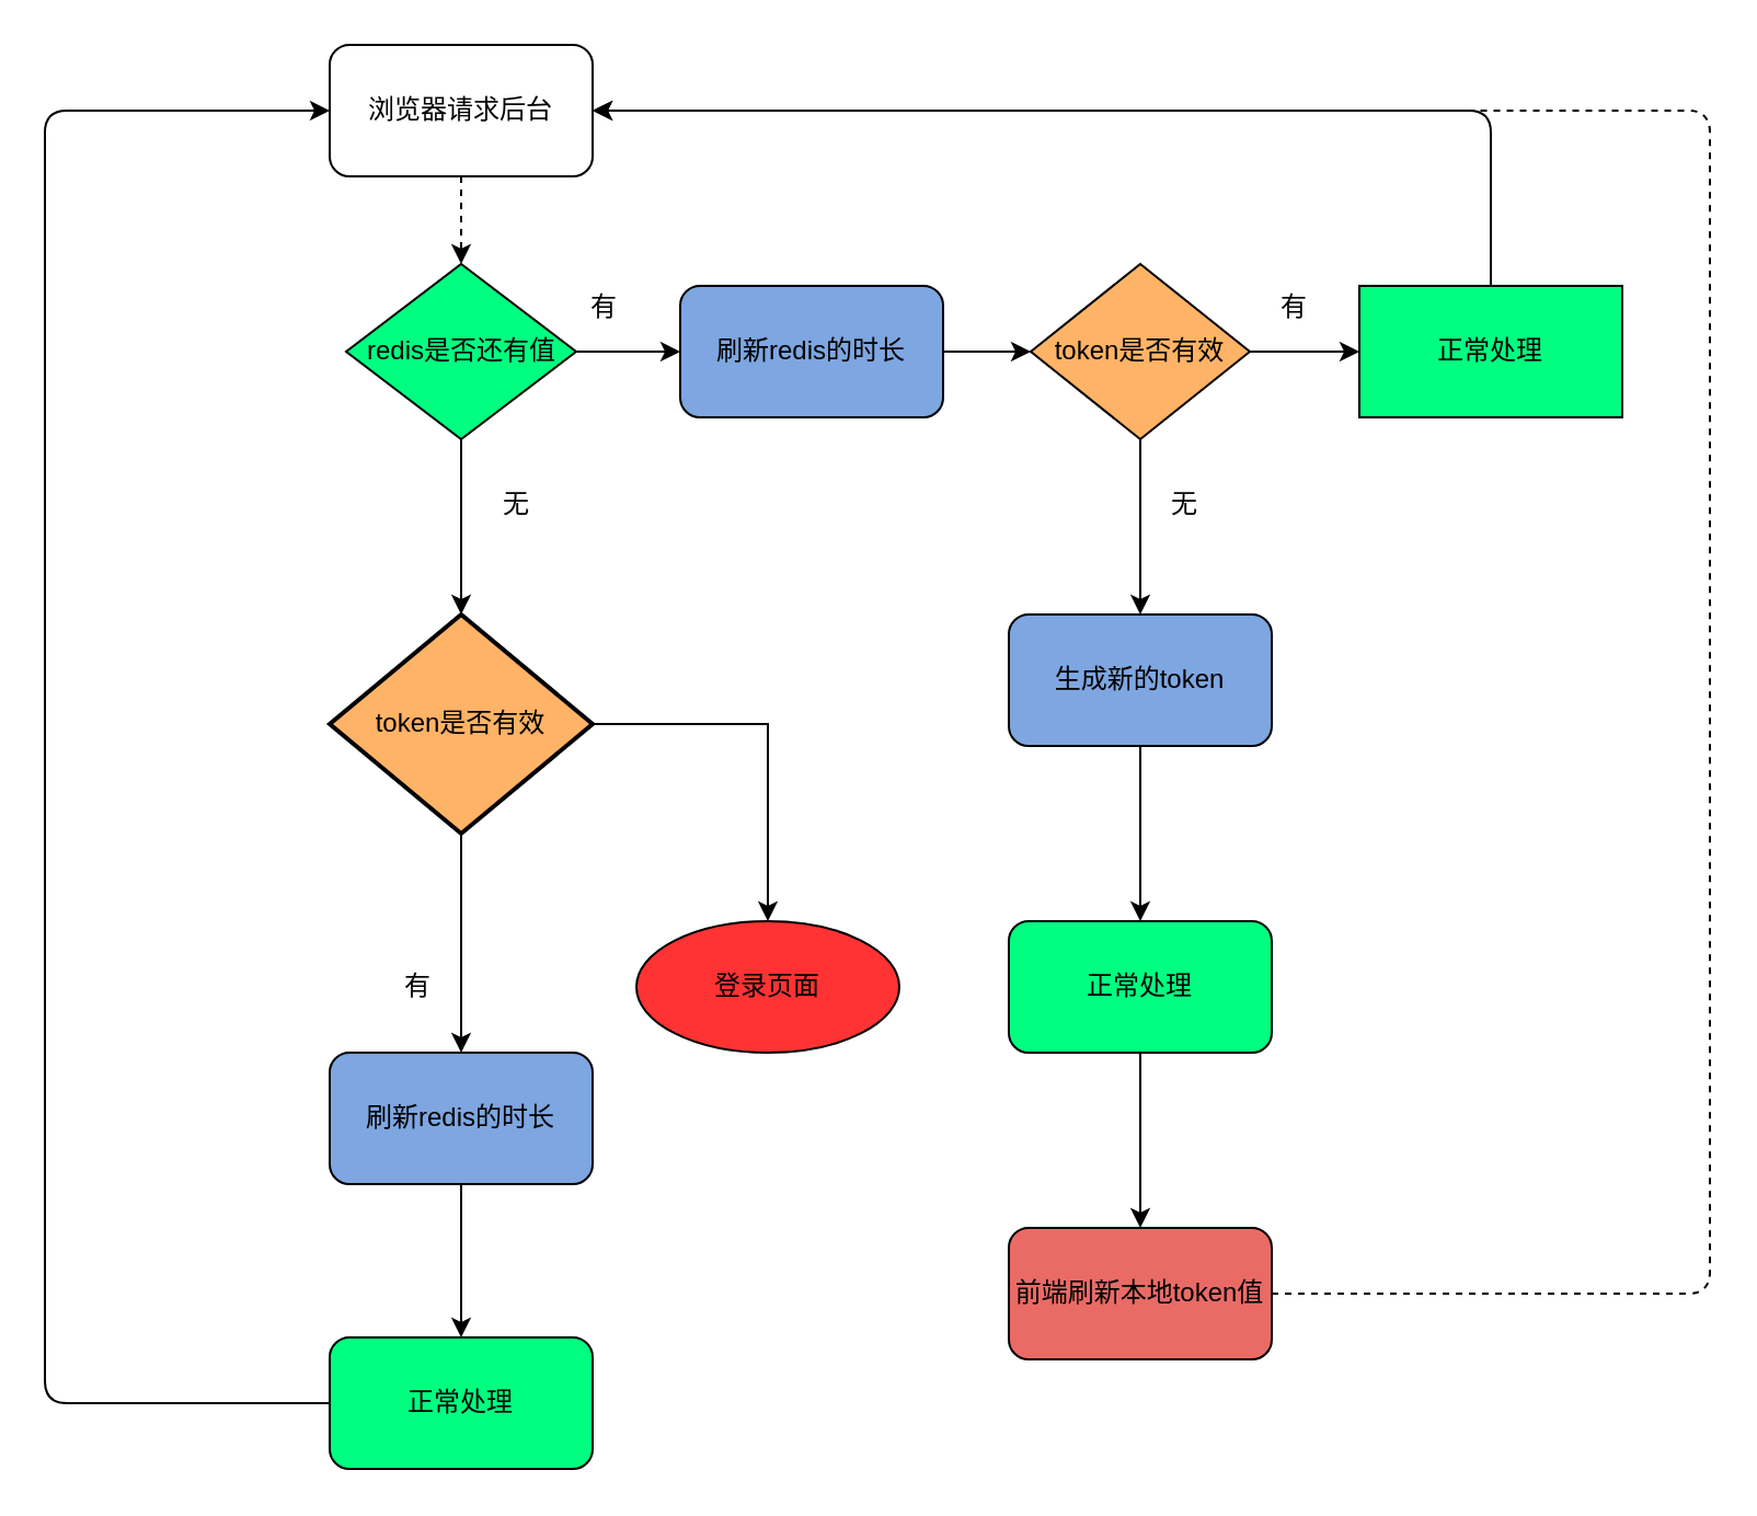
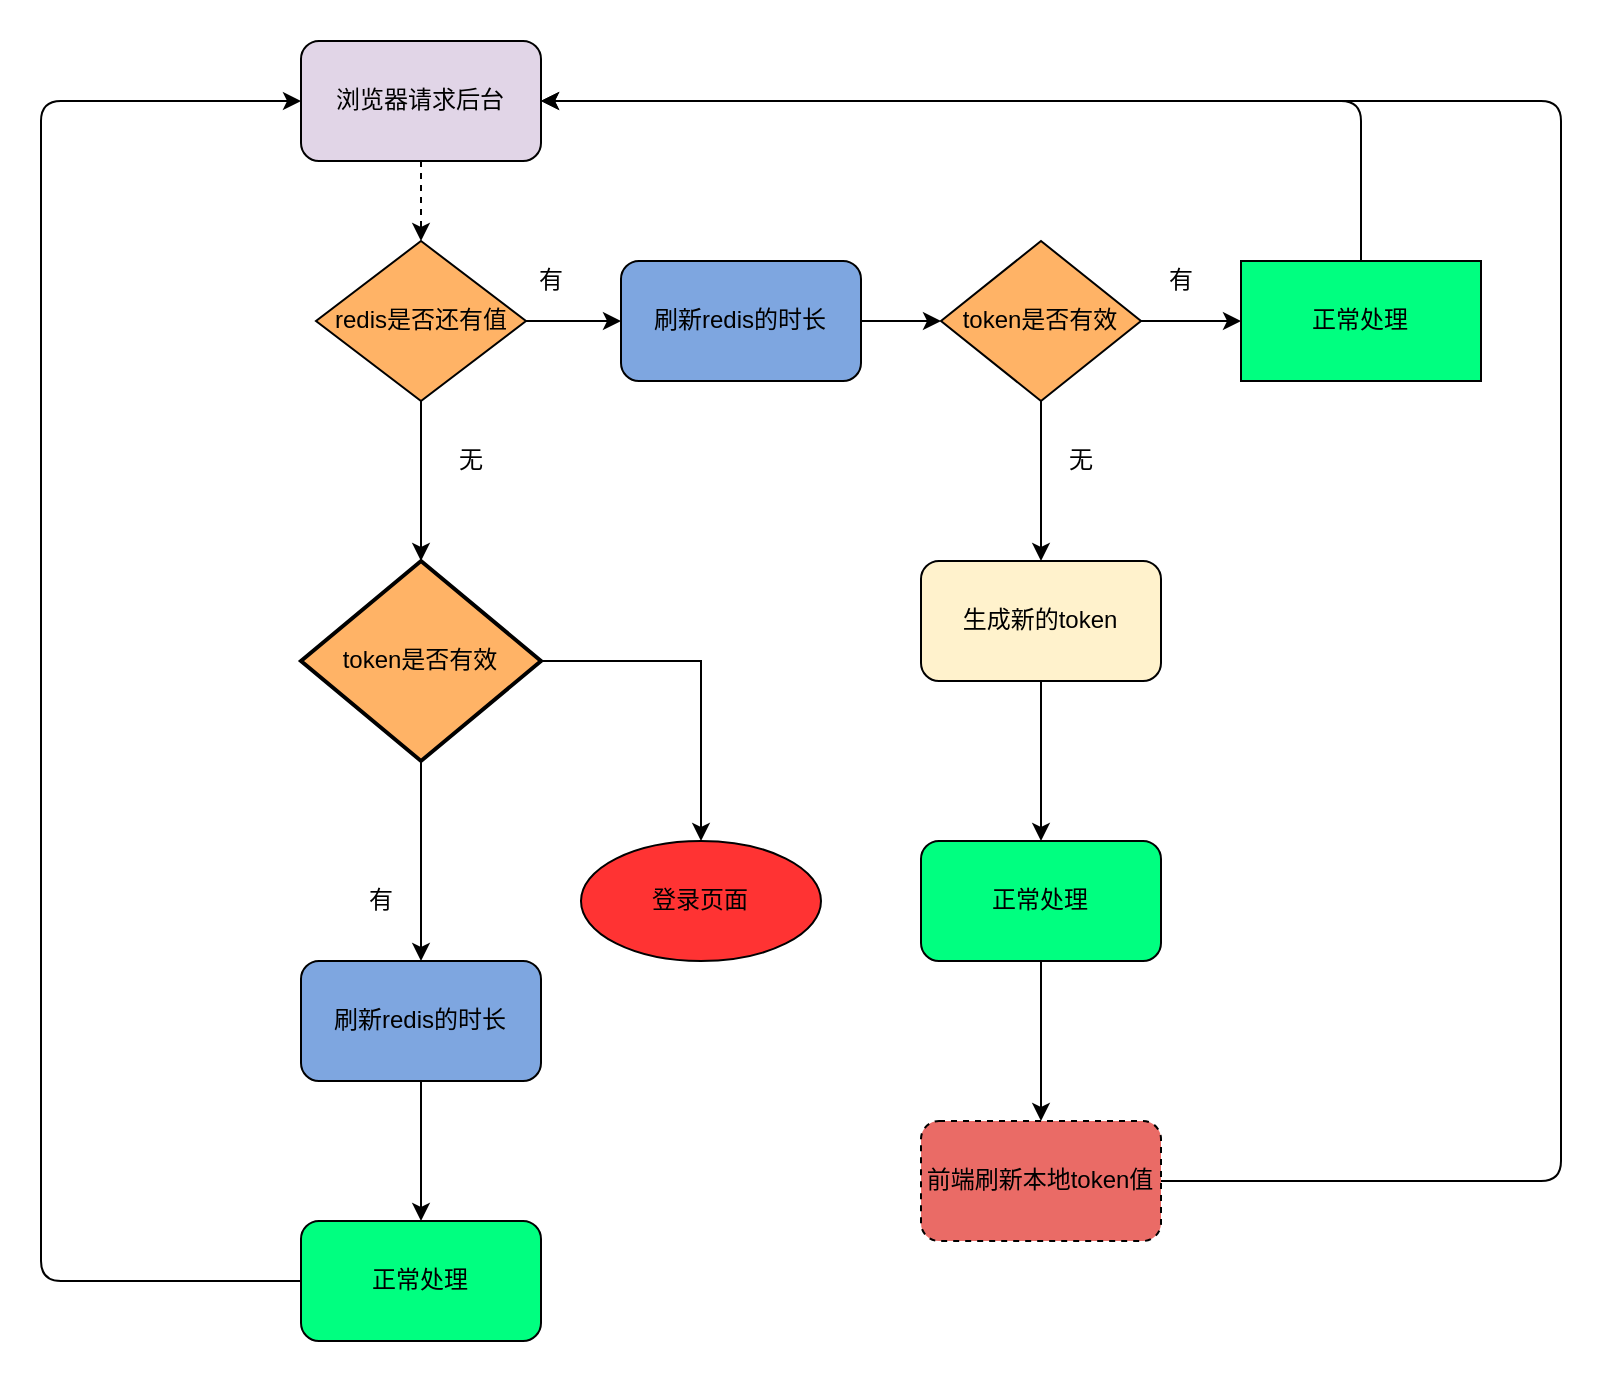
- <mxCell id="3" value="浏览器请求后台" style="rounded=1;whiteSpace=wrap;html=1;" parent="1" vertex="1"><mxGeometry x="150" y="20" width="120" height="60" as="geometry" /></mxCell>
+ <mxCell id="3" value="浏览器请求后台" style="rounded=1;whiteSpace=wrap;html=1;fillColor=#e1d5e7;" parent="1" vertex="1"><mxGeometry x="150" y="20" width="120" height="60" as="geometry" /></mxCell>
- <mxCell id="6" value="redis是否还有值" style="rhombus;whiteSpace=wrap;html=1;fillColor=#00ff80;" parent="1" vertex="1"><mxGeometry x="157.5" y="120" width="105" height="80" as="geometry" /></mxCell>
+ <mxCell id="6" value="redis是否还有值" style="rhombus;whiteSpace=wrap;html=1;fillColor=#FFB366;" parent="1" vertex="1"><mxGeometry x="157.5" y="120" width="105" height="80" as="geometry" /></mxCell>
- <mxCell id="14" value="生成新的token" style="rounded=1;whiteSpace=wrap;html=1;fillColor=#7EA6E0;" parent="1" vertex="1"><mxGeometry x="460" y="280" width="120" height="60" as="geometry" /></mxCell>
+ <mxCell id="14" value="生成新的token" style="rounded=1;whiteSpace=wrap;html=1;fillColor=#fff2cc;" parent="1" vertex="1"><mxGeometry x="460" y="280" width="120" height="60" as="geometry" /></mxCell>
- <mxCell id="24" value="" style="endArrow=classic;html=1;exitX=1;exitY=0.5;exitDx=0;exitDy=0;entryX=1;entryY=0.5;entryDx=0;entryDy=0;dashed=1;" parent="1" source="23" target="3" edge="1"><mxGeometry width="50" height="50" relative="1" as="geometry"><mxPoint x="370" y="390" as="sourcePoint" /><mxPoint x="100" y="599" as="targetPoint" /><Array as="points"><mxPoint x="780" y="590" /><mxPoint x="780" y="370" /><mxPoint x="780" y="50" /></Array></mxGeometry></mxCell>
+ <mxCell id="24" value="" style="endArrow=classic;html=1;exitX=1;exitY=0.5;exitDx=0;exitDy=0;entryX=1;entryY=0.5;entryDx=0;entryDy=0;" parent="1" source="23" target="3" edge="1"><mxGeometry width="50" height="50" relative="1" as="geometry"><mxPoint x="370" y="390" as="sourcePoint" /><mxPoint x="100" y="599" as="targetPoint" /><Array as="points"><mxPoint x="780" y="590" /><mxPoint x="780" y="370" /><mxPoint x="780" y="50" /></Array></mxGeometry></mxCell>
- <mxCell id="23" value="前端刷新本地token值" style="whiteSpace=wrap;html=1;rounded=1;fillColor=#EA6B66;" parent="1" vertex="1"><mxGeometry x="460" y="560" width="120" height="60" as="geometry" /></mxCell>
+ <mxCell id="23" value="前端刷新本地token值" style="whiteSpace=wrap;html=1;rounded=1;fillColor=#EA6B66;dashed=1;" parent="1" vertex="1"><mxGeometry x="460" y="560" width="120" height="60" as="geometry" /></mxCell>
